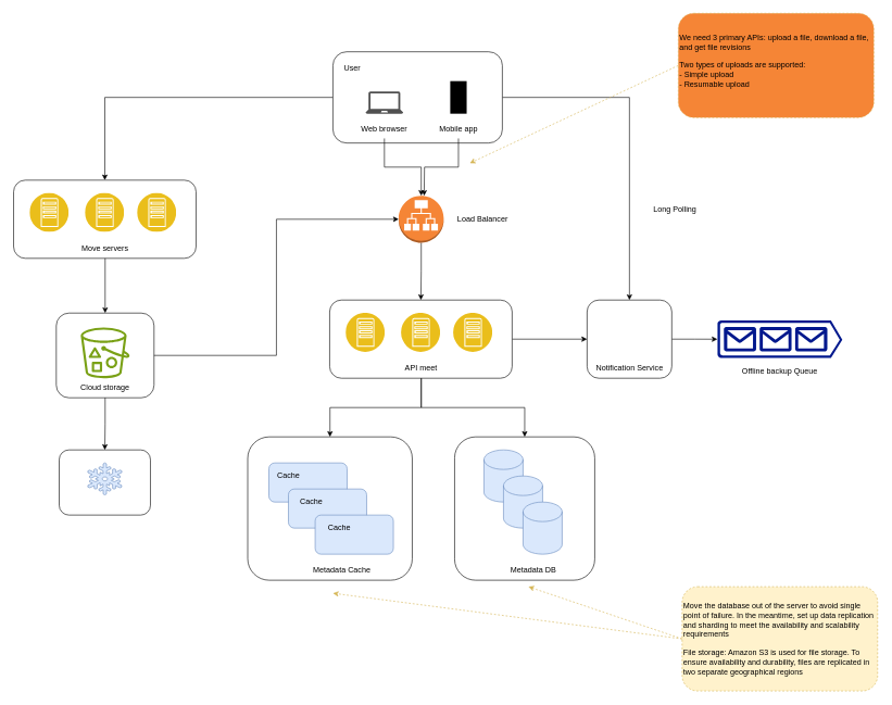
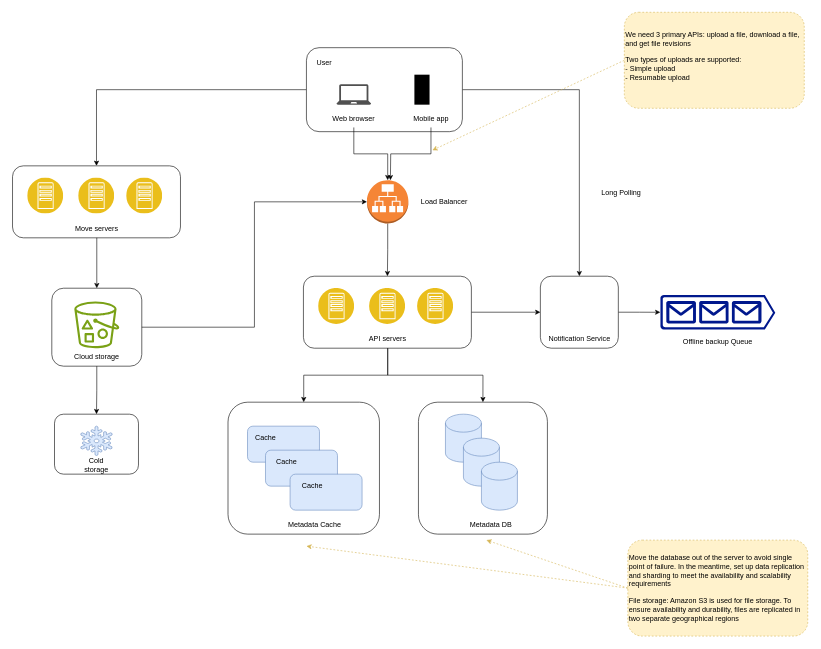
- <mxCell id="57" value="&lt;div&gt;We need 3 primary APIs: upload a file, download a file, and get file revisions&lt;/div&gt;&lt;div&gt;&lt;br&gt;&lt;/div&gt;&lt;div&gt;Two types of uploads are supported:&lt;br&gt;- Simple upload&lt;br&gt;- Resumable upload&lt;/div&gt;&lt;div&gt;&lt;br&gt;&lt;/div&gt;" style="rounded=1;whiteSpace=wrap;html=1;dashed=1;fillColor=#f58536;strokeColor=#d6b656;align=left;" vertex="1" parent="1"><mxGeometry x="1040" y="20" width="300" height="160" as="geometry" /></mxCell>
+ <mxCell id="57" value="&lt;div&gt;We need 3 primary APIs: upload a file, download a file, and get file revisions&lt;/div&gt;&lt;div&gt;&lt;br&gt;&lt;/div&gt;&lt;div&gt;Two types of uploads are supported:&lt;br&gt;- Simple upload&lt;br&gt;- Resumable upload&lt;/div&gt;&lt;div&gt;&lt;br&gt;&lt;/div&gt;" style="rounded=1;whiteSpace=wrap;html=1;dashed=1;fillColor=#fff2cc;strokeColor=#d6b656;align=left;" vertex="1" parent="1"><mxGeometry x="1040" y="20" width="300" height="160" as="geometry" /></mxCell>
- <mxCell id="17" value="Mobile app" style="text;html=1;align=center;verticalAlign=middle;whiteSpace=wrap;rounded=0;" vertex="1" parent="1"><mxGeometry x="661.63" y="182" width="82" height="30" as="geometry" /></mxCell>
+ <mxCell id="17" value="Mobile app" style="text;html=1;align=center;verticalAlign=middle;whiteSpace=wrap;rounded=0;" vertex="1" parent="1"><mxGeometry x="676.63" y="182" width="82" height="30" as="geometry" /></mxCell>
- <mxCell id="28" value="API meet" style="text;html=1;align=center;verticalAlign=middle;whiteSpace=wrap;rounded=0;" vertex="1" parent="1"><mxGeometry x="603" y="550" width="85" height="30" as="geometry" /></mxCell>
+ <mxCell id="28" value="API servers" style="text;html=1;align=center;verticalAlign=middle;whiteSpace=wrap;rounded=0;" vertex="1" parent="1"><mxGeometry x="603" y="550" width="85" height="30" as="geometry" /></mxCell>
+ <mxCell id="51" value="Cold storage" style="text;html=1;align=center;verticalAlign=middle;whiteSpace=wrap;rounded=0;" vertex="1" parent="1"><mxGeometry x="125" y="760" width="70" height="30" as="geometry" /></mxCell>
